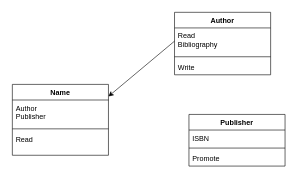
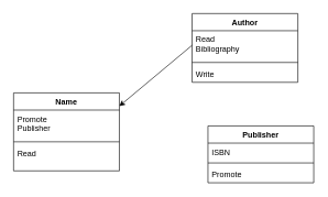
- <mxCell id="3" value="Author&#10;Publisher&#10;&#10;" style="text;strokeColor=none;fillColor=none;align=left;verticalAlign=top;spacingLeft=4;spacingRight=4;overflow=hidden;rotatable=0;points=[[0,0.5],[1,0.5]];portConstraint=eastwest;" parent="2" vertex="1"><mxGeometry y="26" width="160" height="44" as="geometry" /></mxCell>
+ <mxCell id="3" value="Promote&#10;Publisher&#10;&#10;" style="text;strokeColor=none;fillColor=none;align=left;verticalAlign=top;spacingLeft=4;spacingRight=4;overflow=hidden;rotatable=0;points=[[0,0.5],[1,0.5]];portConstraint=eastwest;" parent="2" vertex="1"><mxGeometry y="26" width="160" height="44" as="geometry" /></mxCell>
